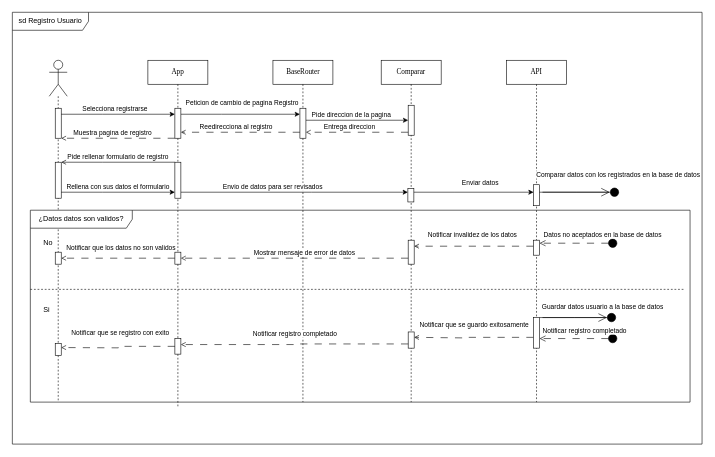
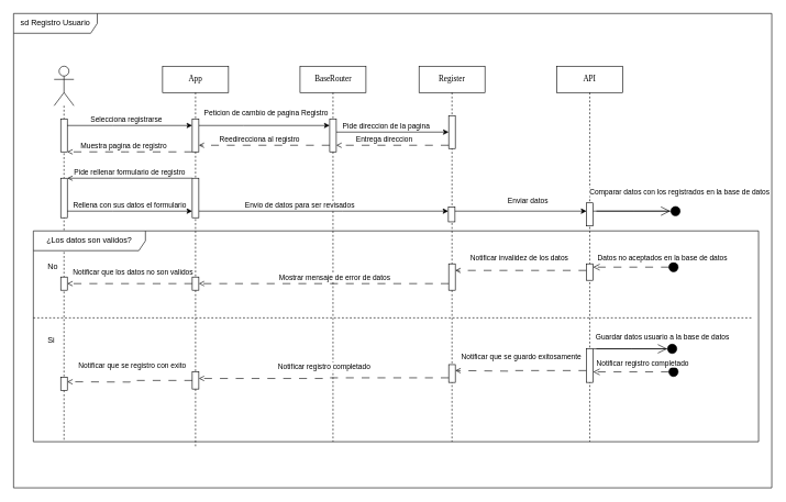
- <mxCell id="29" value="Comparar" style="shape=umlLifeline;perimeter=lifelinePerimeter;whiteSpace=wrap;html=1;container=1;collapsible=0;recursiveResize=0;outlineConnect=0;rounded=0;shadow=0;comic=0;labelBackgroundColor=none;strokeWidth=1;fontFamily=Verdana;fontSize=12;align=center;" parent="28" vertex="1"><mxGeometry x="585" y="-250" width="100" height="570" as="geometry" /></mxCell>
+ <mxCell id="29" value="Register" style="shape=umlLifeline;perimeter=lifelinePerimeter;whiteSpace=wrap;html=1;container=1;collapsible=0;recursiveResize=0;outlineConnect=0;rounded=0;shadow=0;comic=0;labelBackgroundColor=none;strokeWidth=1;fontFamily=Verdana;fontSize=12;align=center;" parent="28" vertex="1"><mxGeometry x="585" y="-250" width="100" height="570" as="geometry" /></mxCell>
- <mxCell id="28" value="¿Datos datos son validos?" style="shape=umlFrame;whiteSpace=wrap;html=1;pointerEvents=0;recursiveResize=0;container=1;collapsible=0;width=170;" parent="1" vertex="1"><mxGeometry x="50" y="350" width="1100" height="320" as="geometry" /></mxCell>
+ <mxCell id="28" value="¿Los datos son validos?" style="shape=umlFrame;whiteSpace=wrap;html=1;pointerEvents=0;recursiveResize=0;container=1;collapsible=0;width=170;" parent="1" vertex="1"><mxGeometry x="50" y="350" width="1100" height="320" as="geometry" /></mxCell>
